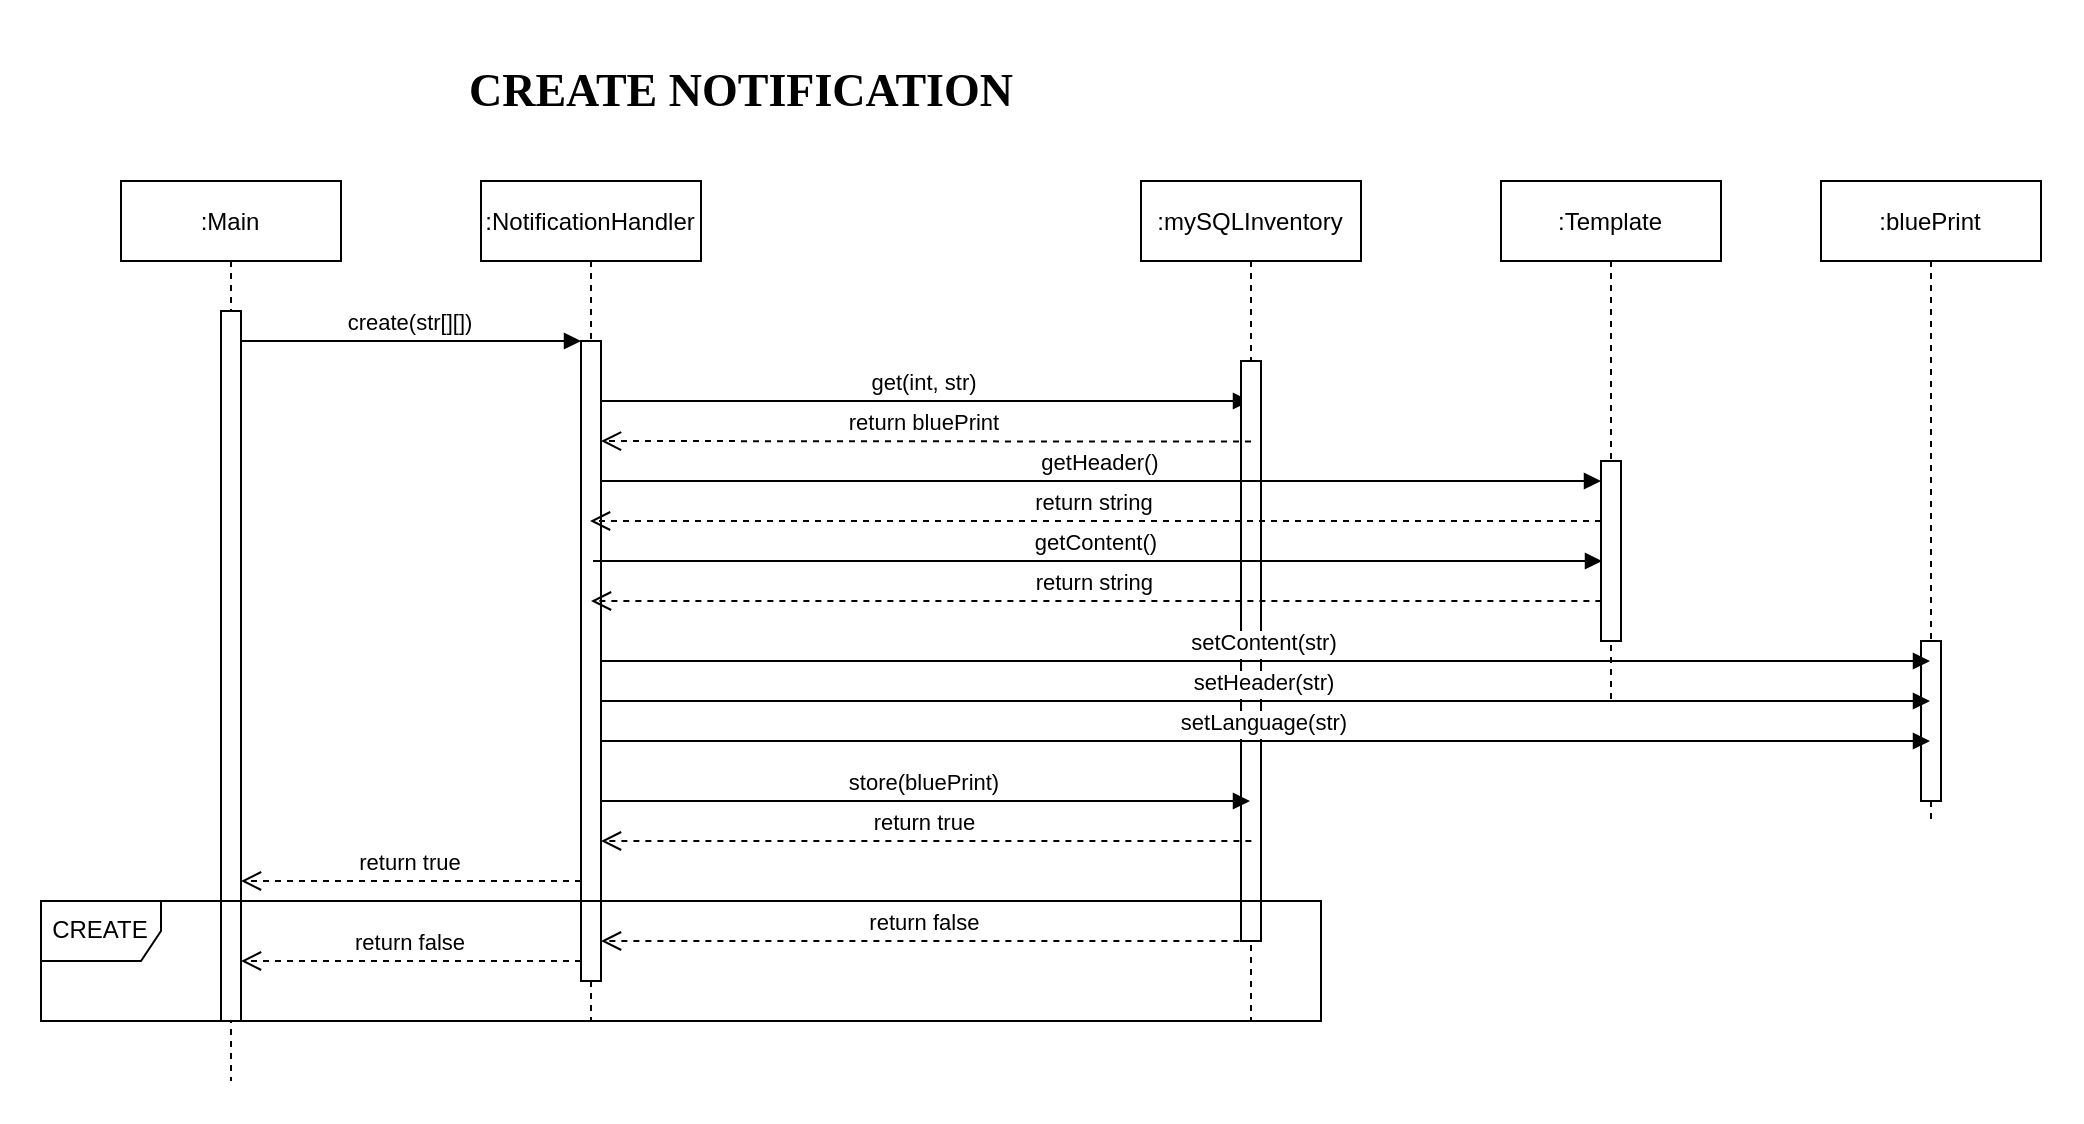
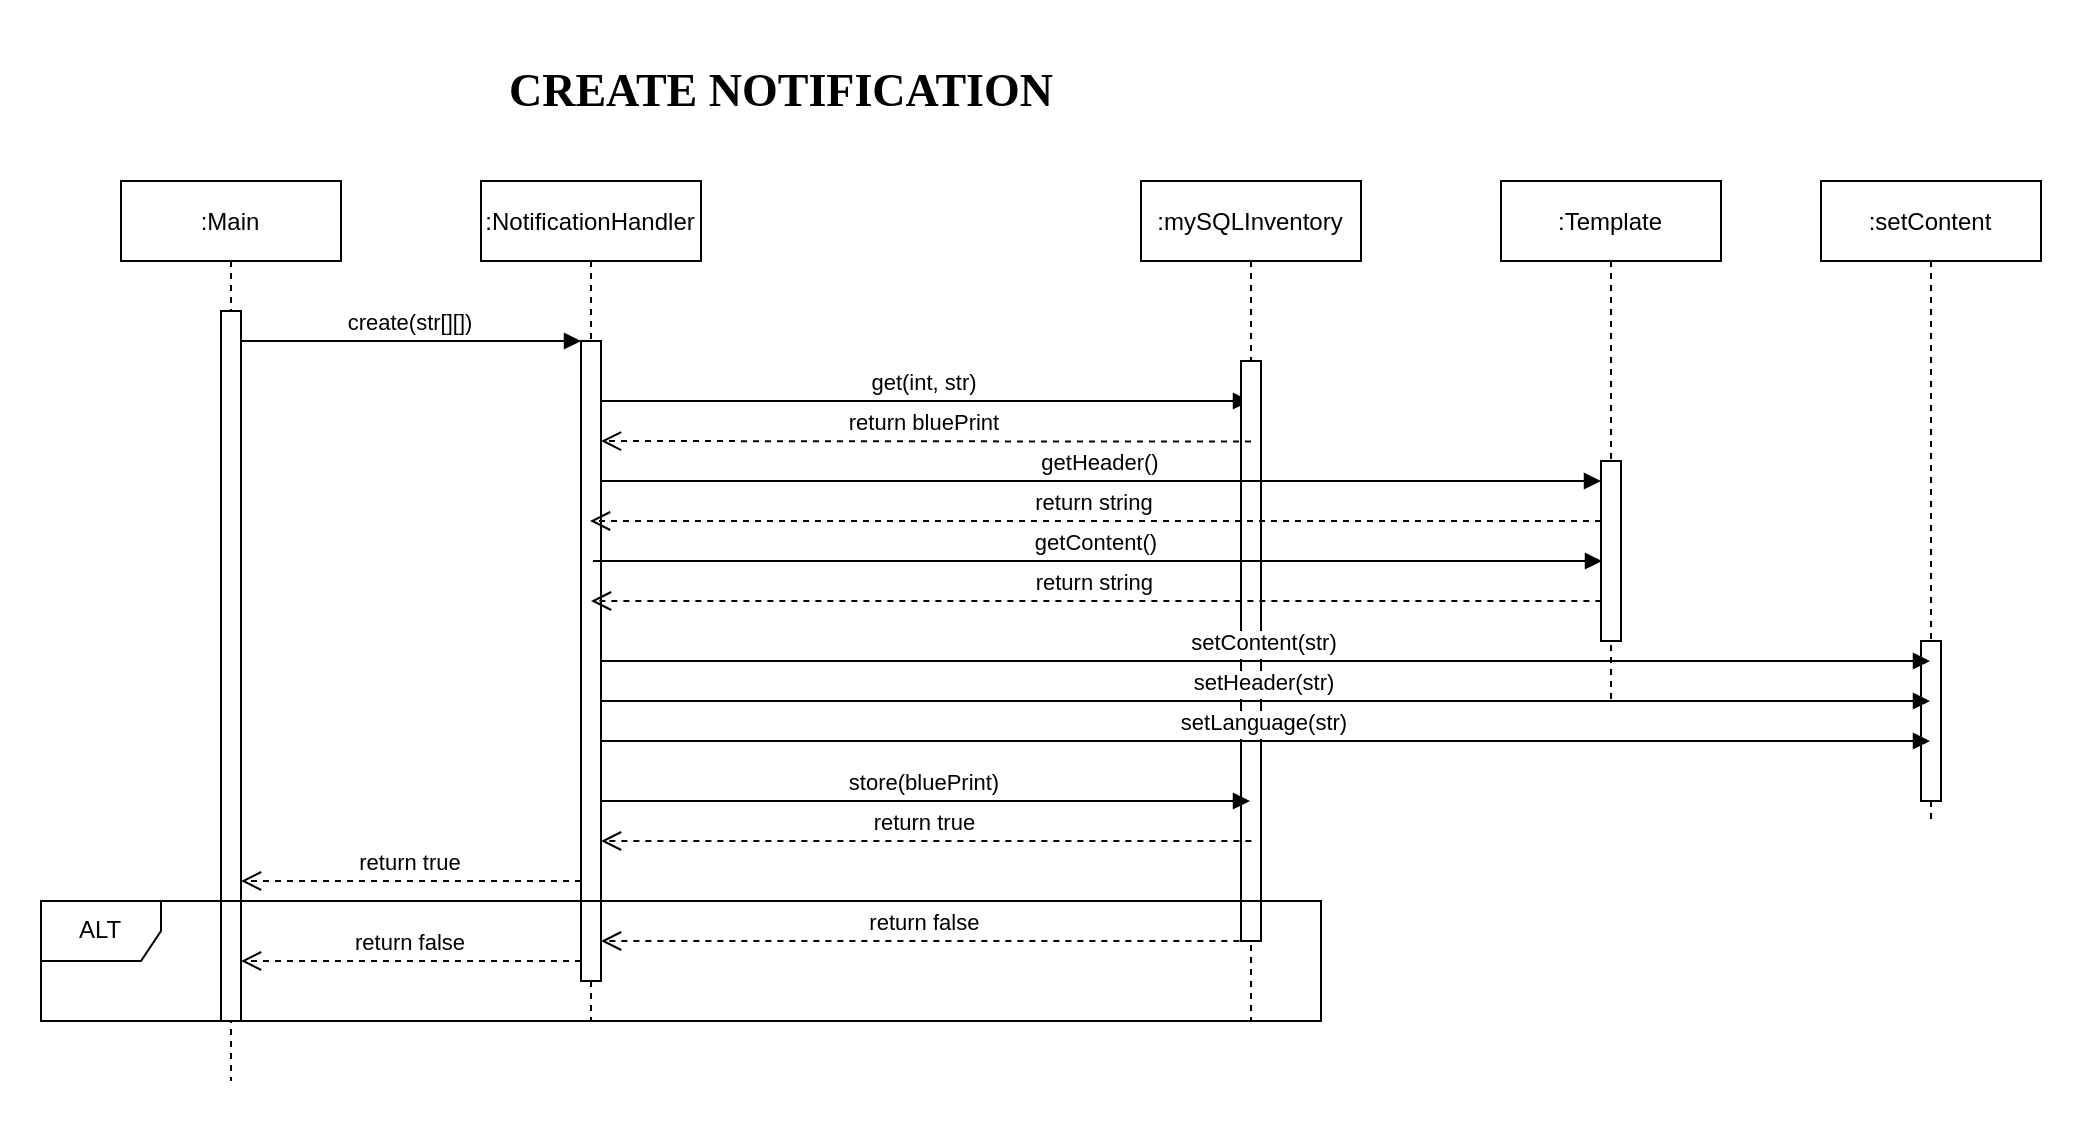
- <mxCell id="7" value="&lt;h1&gt;&lt;font style=&quot;font-size: 23px&quot; face=&quot;Tahoma&quot;&gt;&lt;b&gt;CREATE NOTIFICATION&lt;/b&gt;&lt;/font&gt;&lt;/h1&gt;" style="text;html=1;align=center;verticalAlign=middle;resizable=0;points=[];autosize=1;" vertex="1" parent="1"><mxGeometry x="225" y="20" width="290" height="50" as="geometry" /></mxCell>
+ <mxCell id="7" value="&lt;h1&gt;&lt;font style=&quot;font-size: 23px&quot; face=&quot;Tahoma&quot;&gt;&lt;b&gt;CREATE NOTIFICATION&lt;/b&gt;&lt;/font&gt;&lt;/h1&gt;" style="text;html=1;align=center;verticalAlign=middle;resizable=0;points=[];autosize=1;" vertex="1" parent="1"><mxGeometry x="245" y="20" width="290" height="50" as="geometry" /></mxCell>
- <mxCell id="21" value=":bluePrint" style="shape=umlLifeline;perimeter=lifelinePerimeter;container=1;collapsible=0;recursiveResize=0;rounded=0;shadow=0;strokeWidth=1;" vertex="1" parent="1"><mxGeometry x="910" y="90" width="110" height="320" as="geometry" /></mxCell>
+ <mxCell id="21" value=":setContent" style="shape=umlLifeline;perimeter=lifelinePerimeter;container=1;collapsible=0;recursiveResize=0;rounded=0;shadow=0;strokeWidth=1;" vertex="1" parent="1"><mxGeometry x="910" y="90" width="110" height="320" as="geometry" /></mxCell>
- <mxCell id="13" value="CREATE" style="shape=umlFrame;whiteSpace=wrap;html=1;" vertex="1" parent="1"><mxGeometry x="20" y="450" width="640" height="60" as="geometry" /></mxCell>
+ <mxCell id="13" value="ALT" style="shape=umlFrame;whiteSpace=wrap;html=1;" vertex="1" parent="1"><mxGeometry x="20" y="450" width="640" height="60" as="geometry" /></mxCell>
